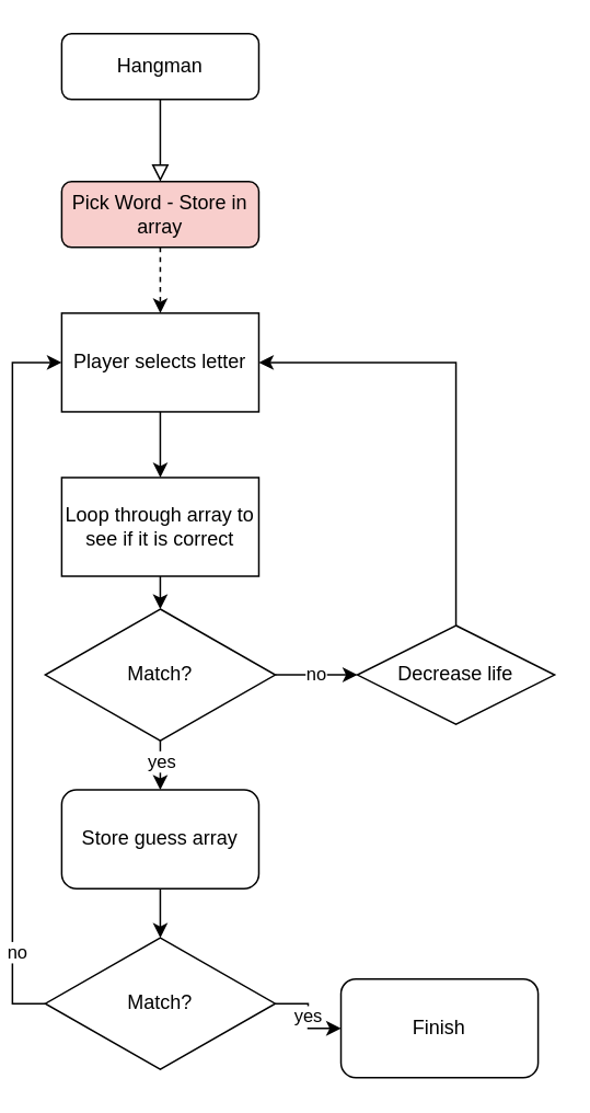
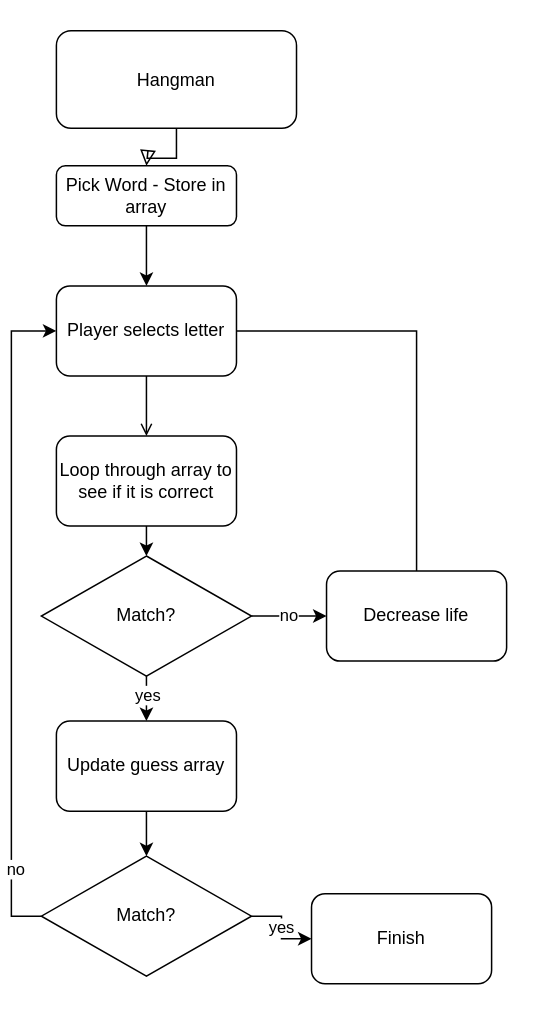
- <mxCell id="3" value="Hangman" style="rounded=1;whiteSpace=wrap;html=1;fontSize=12;glass=0;strokeWidth=1;shadow=0;" parent="1" vertex="1"><mxGeometry x="30" y="20" width="120" height="40" as="geometry" /></mxCell>
+ <mxCell id="3" value="Hangman" style="rounded=1;whiteSpace=wrap;html=1;fontSize=12;glass=0;strokeWidth=1;shadow=0;" parent="1" vertex="1"><mxGeometry x="30" y="20" width="160" height="65" as="geometry" /></mxCell>
- <mxCell id="5" value="Pick Word - Store in array" style="rounded=1;whiteSpace=wrap;html=1;fontSize=12;glass=0;strokeWidth=1;shadow=0;fillColor=#f8cecc;" parent="1" vertex="1"><mxGeometry x="30" y="110" width="120" height="40" as="geometry" /></mxCell>
+ <mxCell id="5" value="Pick Word - Store in array" style="rounded=1;whiteSpace=wrap;html=1;fontSize=12;glass=0;strokeWidth=1;shadow=0;" parent="1" vertex="1"><mxGeometry x="30" y="110" width="120" height="40" as="geometry" /></mxCell>
- <mxCell id="4" style="edgeStyle=orthogonalEdgeStyle;rounded=0;orthogonalLoop=1;jettySize=auto;html=1;exitX=0.5;exitY=1;exitDx=0;exitDy=0;entryX=0.5;entryY=0;entryDx=0;entryDy=0;dashed=1;" edge="1" parent="1" source="5" target="7"><mxGeometry relative="1" as="geometry" /></mxCell>
+ <mxCell id="4" style="edgeStyle=orthogonalEdgeStyle;rounded=0;orthogonalLoop=1;jettySize=auto;html=1;exitX=0.5;exitY=1;exitDx=0;exitDy=0;entryX=0.5;entryY=0;entryDx=0;entryDy=0;" edge="1" parent="1" source="5" target="7"><mxGeometry relative="1" as="geometry" /></mxCell>
- <mxCell id="7" value="Player selects letter" style="whiteSpace=wrap;html=1;rounded=0;" vertex="1" parent="1"><mxGeometry x="30" y="190" width="120" height="60" as="geometry" /></mxCell>
+ <mxCell id="7" value="Player selects letter" style="rounded=1;whiteSpace=wrap;html=1;" vertex="1" parent="1"><mxGeometry x="30" y="190" width="120" height="60" as="geometry" /></mxCell>
- <mxCell id="16" style="edgeStyle=orthogonalEdgeStyle;rounded=0;orthogonalLoop=1;jettySize=auto;html=1;exitX=0.5;exitY=0;exitDx=0;exitDy=0;entryX=1;entryY=0.5;entryDx=0;entryDy=0;" edge="1" parent="1" source="17" target="7"><mxGeometry relative="1" as="geometry" /></mxCell>
+ <mxCell id="16" style="edgeStyle=orthogonalEdgeStyle;rounded=0;orthogonalLoop=1;jettySize=auto;html=1;exitX=0.5;exitY=0;exitDx=0;exitDy=0;entryX=1;entryY=0.5;entryDx=0;entryDy=0;endArrow=none;" edge="1" parent="1" source="17" target="7"><mxGeometry relative="1" as="geometry" /></mxCell>
- <mxCell id="6" style="edgeStyle=orthogonalEdgeStyle;rounded=0;orthogonalLoop=1;jettySize=auto;html=1;exitX=0.5;exitY=1;exitDx=0;exitDy=0;entryX=0.5;entryY=0;entryDx=0;entryDy=0;" edge="1" parent="1" source="7" target="9"><mxGeometry relative="1" as="geometry" /></mxCell>
+ <mxCell id="6" style="edgeStyle=orthogonalEdgeStyle;rounded=0;orthogonalLoop=1;jettySize=auto;html=1;exitX=0.5;exitY=1;exitDx=0;exitDy=0;entryX=0.5;entryY=0;entryDx=0;entryDy=0;endArrow=open;" edge="1" parent="1" source="7" target="9"><mxGeometry relative="1" as="geometry" /></mxCell>
- <mxCell id="9" value="Loop through array to see if it is correct" style="whiteSpace=wrap;html=1;rounded=0;" vertex="1" parent="1"><mxGeometry x="30" y="290" width="120" height="60" as="geometry" /></mxCell>
+ <mxCell id="9" value="Loop through array to see if it is correct" style="rounded=1;whiteSpace=wrap;html=1;" vertex="1" parent="1"><mxGeometry x="30" y="290" width="120" height="60" as="geometry" /></mxCell>
- <mxCell id="17" value="Decrease life" style="rhombus;whiteSpace=wrap;html=1;" vertex="1" parent="1"><mxGeometry x="210" y="380" width="120" height="60" as="geometry" /></mxCell>
+ <mxCell id="17" value="Decrease life" style="rounded=1;whiteSpace=wrap;html=1;" vertex="1" parent="1"><mxGeometry x="210" y="380" width="120" height="60" as="geometry" /></mxCell>
- <mxCell id="15" value="Store guess array" style="rounded=1;whiteSpace=wrap;html=1;" vertex="1" parent="1"><mxGeometry x="30" y="480" width="120" height="60" as="geometry" /></mxCell>
+ <mxCell id="15" value="Update guess array" style="rounded=1;whiteSpace=wrap;html=1;" vertex="1" parent="1"><mxGeometry x="30" y="480" width="120" height="60" as="geometry" /></mxCell>
